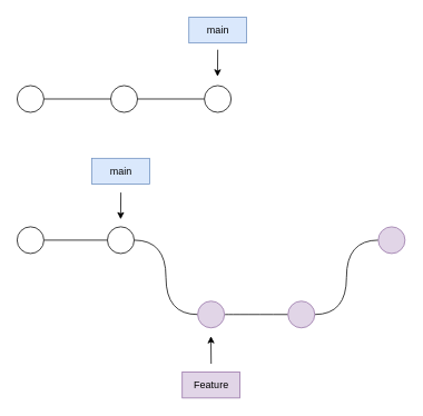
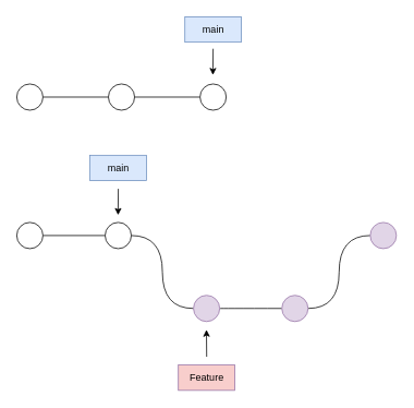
- <mxCell id="20" value="Feature" style="rounded=0;whiteSpace=wrap;html=1;fillColor=#e1d5e7;strokeColor=#9673a6;" vertex="1" parent="1"><mxGeometry x="217.5" y="445" width="69" height="31" as="geometry" /></mxCell>
+ <mxCell id="20" value="Feature" style="rounded=0;whiteSpace=wrap;html=1;fillColor=#f8cecc;strokeColor=#9673a6;" vertex="1" parent="1"><mxGeometry x="217.5" y="445" width="69" height="31" as="geometry" /></mxCell>
